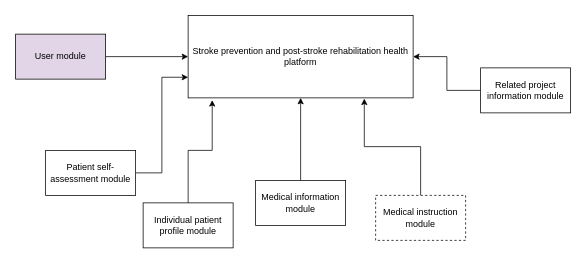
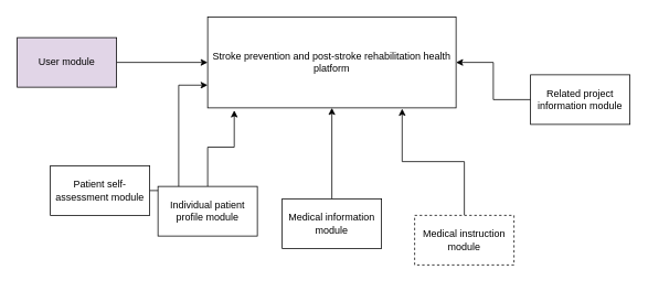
- <mxCell id="10" value="Individual patient profile module" style="rounded=0;whiteSpace=wrap;html=1;" vertex="1" parent="1"><mxGeometry x="190" y="270" width="120" height="60" as="geometry" /></mxCell>
+ <mxCell id="10" value="Individual patient profile module" style="rounded=0;whiteSpace=wrap;html=1;" vertex="1" parent="1"><mxGeometry x="190" y="225" width="120" height="60" as="geometry" /></mxCell>
